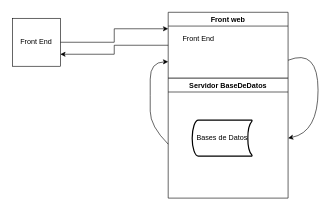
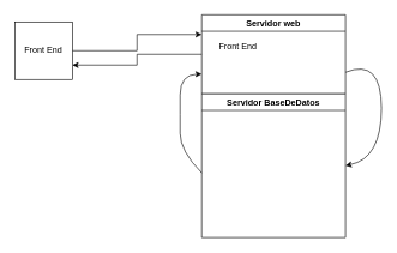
- <mxCell id="5" value="Front web" style="swimlane;" vertex="1" parent="1"><mxGeometry x="280" y="20" width="200" height="110" as="geometry" /></mxCell>
+ <mxCell id="5" value="Servidor web" style="swimlane;" vertex="1" parent="1"><mxGeometry x="280" y="20" width="200" height="110" as="geometry" /></mxCell>
- <mxCell id="8" value="Bases de Datos" style="strokeWidth=2;html=1;shape=mxgraph.flowchart.stored_data;whiteSpace=wrap;" vertex="1" parent="7"><mxGeometry x="40" y="70" width="100" height="60" as="geometry" /></mxCell>
